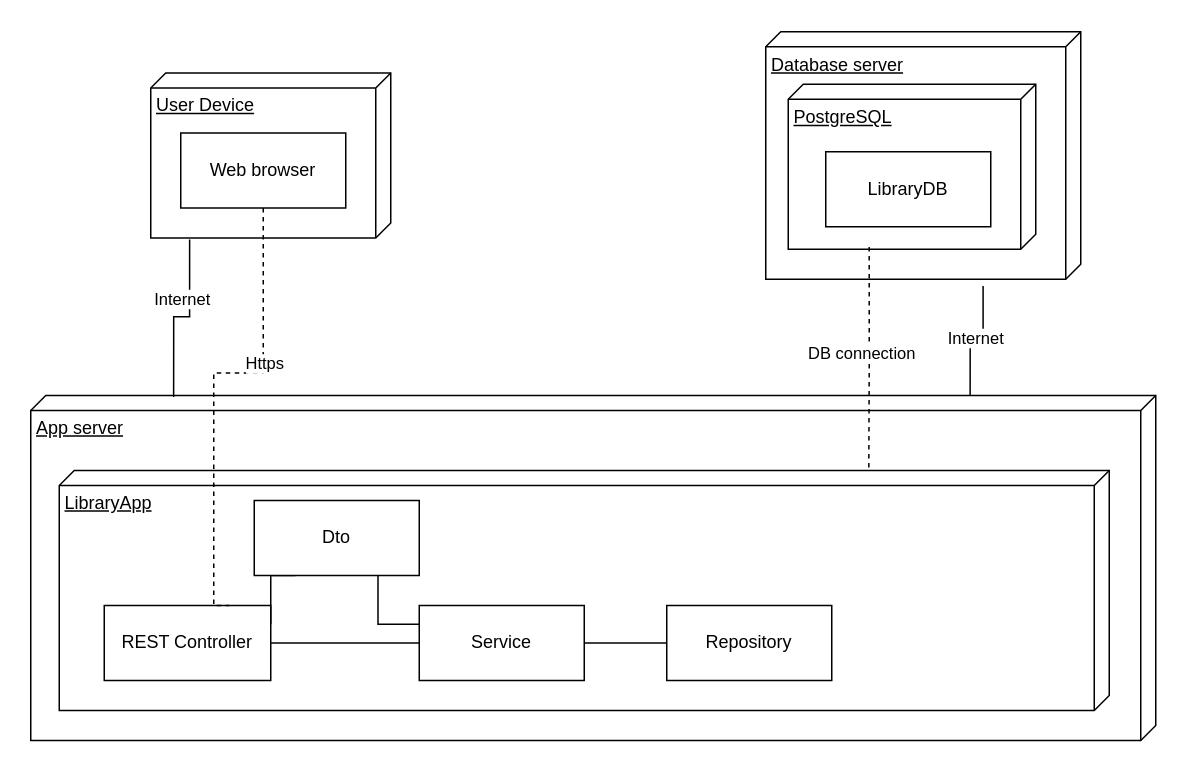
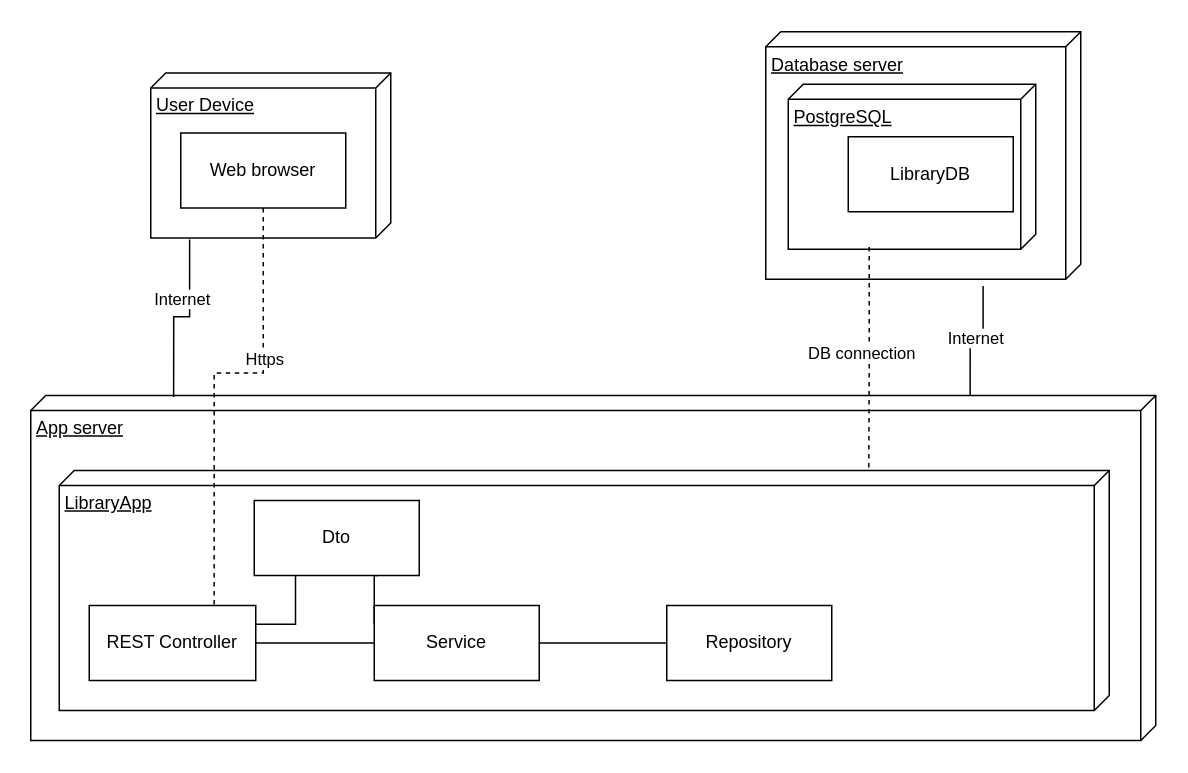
- <mxCell id="17" value="LibraryDB" style="html=1;whiteSpace=wrap;" vertex="1" parent="1"><mxGeometry x="550" y="100.5" width="110" height="50" as="geometry" /></mxCell>
+ <mxCell id="17" value="LibraryDB" style="html=1;whiteSpace=wrap;" vertex="1" parent="1"><mxGeometry x="565" y="90.5" width="110" height="50" as="geometry" /></mxCell>
- <mxCell id="7" value="REST Controller" style="html=1;whiteSpace=wrap;" vertex="1" parent="1"><mxGeometry x="69" y="403" width="111" height="50" as="geometry" /></mxCell>
+ <mxCell id="7" value="REST Controller" style="html=1;whiteSpace=wrap;" vertex="1" parent="1"><mxGeometry x="59" y="403" width="111" height="50" as="geometry" /></mxCell>
- <mxCell id="9" value="Service" style="html=1;whiteSpace=wrap;" vertex="1" parent="1"><mxGeometry x="279" y="403" width="110" height="50" as="geometry" /></mxCell>
+ <mxCell id="9" value="Service" style="html=1;whiteSpace=wrap;" vertex="1" parent="1"><mxGeometry x="249" y="403" width="110" height="50" as="geometry" /></mxCell>
